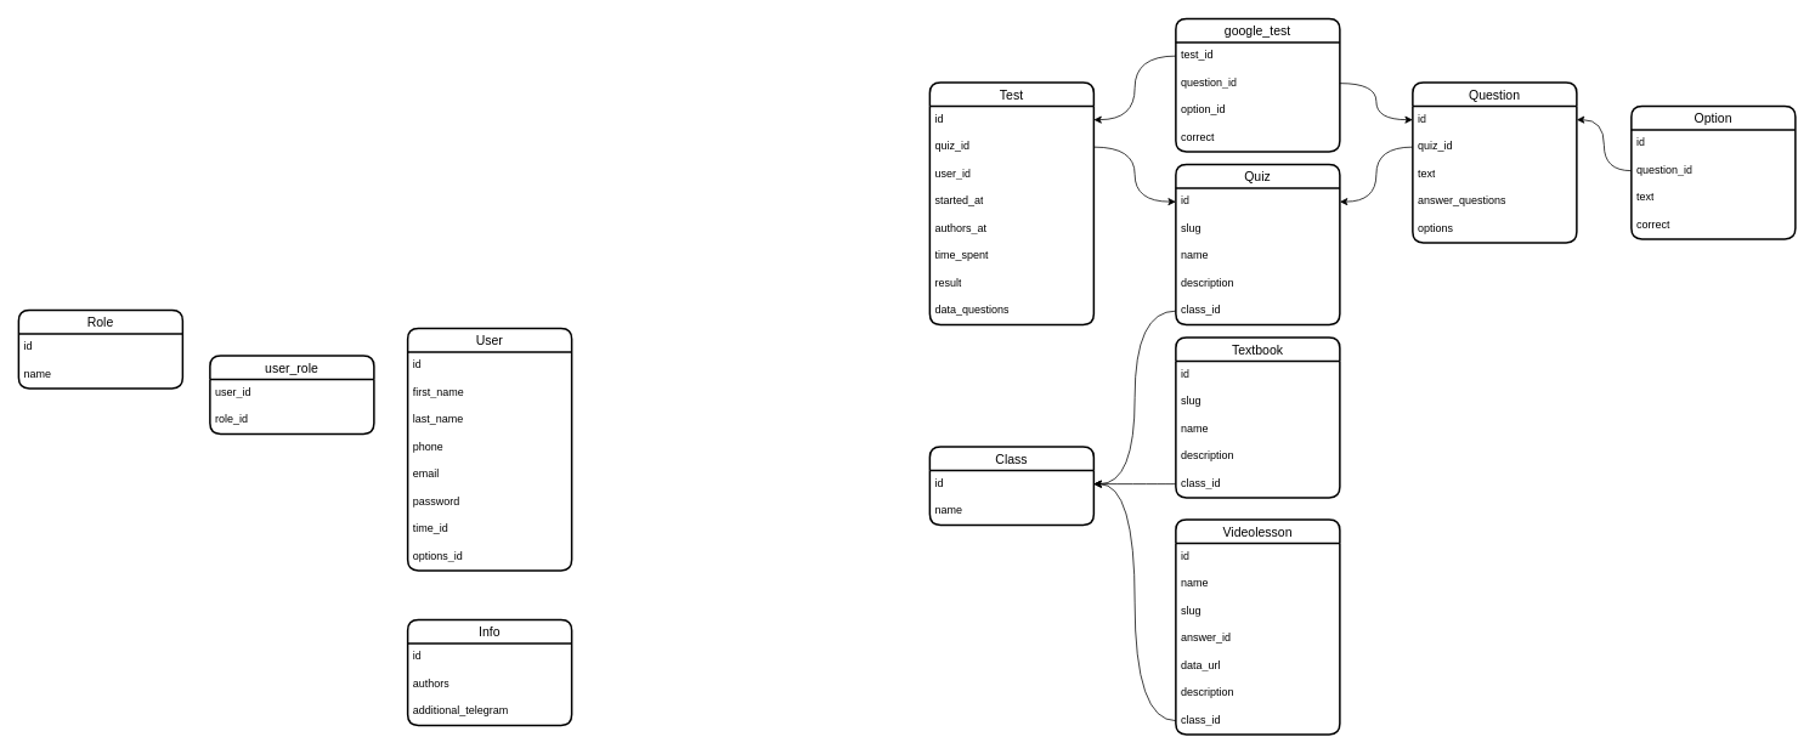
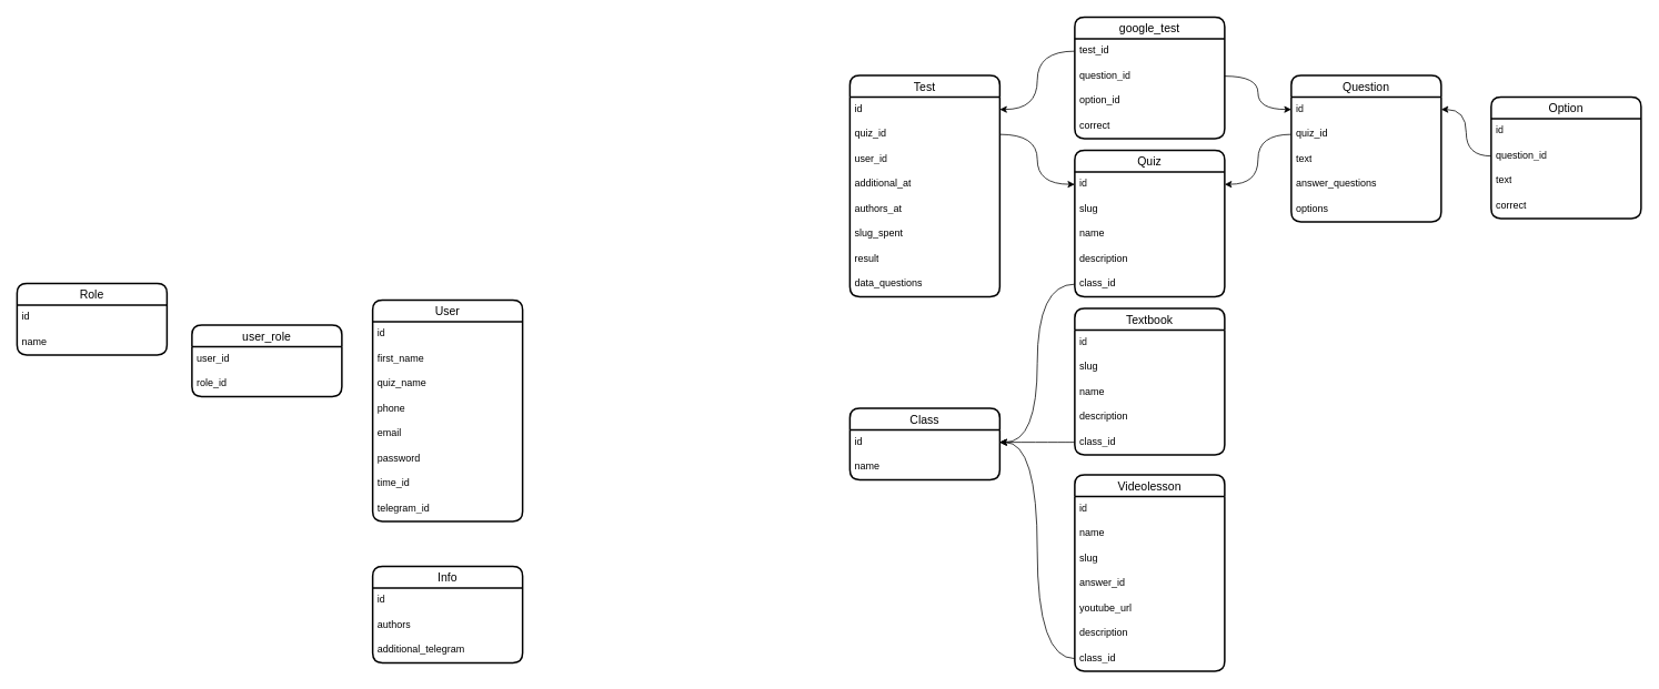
- <mxCell id="40" value="started_at" style="text;strokeColor=none;fillColor=none;spacingLeft=4;spacingRight=4;overflow=hidden;rotatable=0;points=[[0,0.5],[1,0.5]];portConstraint=eastwest;fontSize=12;whiteSpace=wrap;html=1;" parent="36" vertex="1"><mxGeometry y="116" width="180" height="30" as="geometry" /></mxCell>
+ <mxCell id="40" value="additional_at" style="text;strokeColor=none;fillColor=none;spacingLeft=4;spacingRight=4;overflow=hidden;rotatable=0;points=[[0,0.5],[1,0.5]];portConstraint=eastwest;fontSize=12;whiteSpace=wrap;html=1;" parent="36" vertex="1"><mxGeometry y="116" width="180" height="30" as="geometry" /></mxCell>
- <mxCell id="42" value="time_spent" style="text;strokeColor=none;fillColor=none;spacingLeft=4;spacingRight=4;overflow=hidden;rotatable=0;points=[[0,0.5],[1,0.5]];portConstraint=eastwest;fontSize=12;whiteSpace=wrap;html=1;" vertex="1" parent="36"><mxGeometry y="176" width="180" height="30" as="geometry" /></mxCell>
+ <mxCell id="42" value="slug_spent" style="text;strokeColor=none;fillColor=none;spacingLeft=4;spacingRight=4;overflow=hidden;rotatable=0;points=[[0,0.5],[1,0.5]];portConstraint=eastwest;fontSize=12;whiteSpace=wrap;html=1;" vertex="1" parent="36"><mxGeometry y="176" width="180" height="30" as="geometry" /></mxCell>
- <mxCell id="5" value="last_name" style="text;strokeColor=none;fillColor=none;spacingLeft=4;spacingRight=4;overflow=hidden;rotatable=0;points=[[0,0.5],[1,0.5]];portConstraint=eastwest;fontSize=12;whiteSpace=wrap;html=1;" vertex="1" parent="2"><mxGeometry y="86" width="180" height="30" as="geometry" /></mxCell>
+ <mxCell id="5" value="quiz_name" style="text;strokeColor=none;fillColor=none;spacingLeft=4;spacingRight=4;overflow=hidden;rotatable=0;points=[[0,0.5],[1,0.5]];portConstraint=eastwest;fontSize=12;whiteSpace=wrap;html=1;" vertex="1" parent="2"><mxGeometry y="86" width="180" height="30" as="geometry" /></mxCell>
- <mxCell id="10" value="options_id" style="text;strokeColor=none;fillColor=none;spacingLeft=4;spacingRight=4;overflow=hidden;rotatable=0;points=[[0,0.5],[1,0.5]];portConstraint=eastwest;fontSize=12;whiteSpace=wrap;html=1;" vertex="1" parent="2"><mxGeometry y="236" width="180" height="30" as="geometry" /></mxCell>
+ <mxCell id="10" value="telegram_id" style="text;strokeColor=none;fillColor=none;spacingLeft=4;spacingRight=4;overflow=hidden;rotatable=0;points=[[0,0.5],[1,0.5]];portConstraint=eastwest;fontSize=12;whiteSpace=wrap;html=1;" vertex="1" parent="2"><mxGeometry y="236" width="180" height="30" as="geometry" /></mxCell>
- <mxCell id="64" value="data_url" style="text;strokeColor=none;fillColor=none;spacingLeft=4;spacingRight=4;overflow=hidden;rotatable=0;points=[[0,0.5],[1,0.5]];portConstraint=eastwest;fontSize=12;whiteSpace=wrap;html=1;" parent="59" vertex="1"><mxGeometry y="146" width="180" height="30" as="geometry" /></mxCell>
+ <mxCell id="64" value="youtube_url" style="text;strokeColor=none;fillColor=none;spacingLeft=4;spacingRight=4;overflow=hidden;rotatable=0;points=[[0,0.5],[1,0.5]];portConstraint=eastwest;fontSize=12;whiteSpace=wrap;html=1;" parent="59" vertex="1"><mxGeometry y="146" width="180" height="30" as="geometry" /></mxCell>
